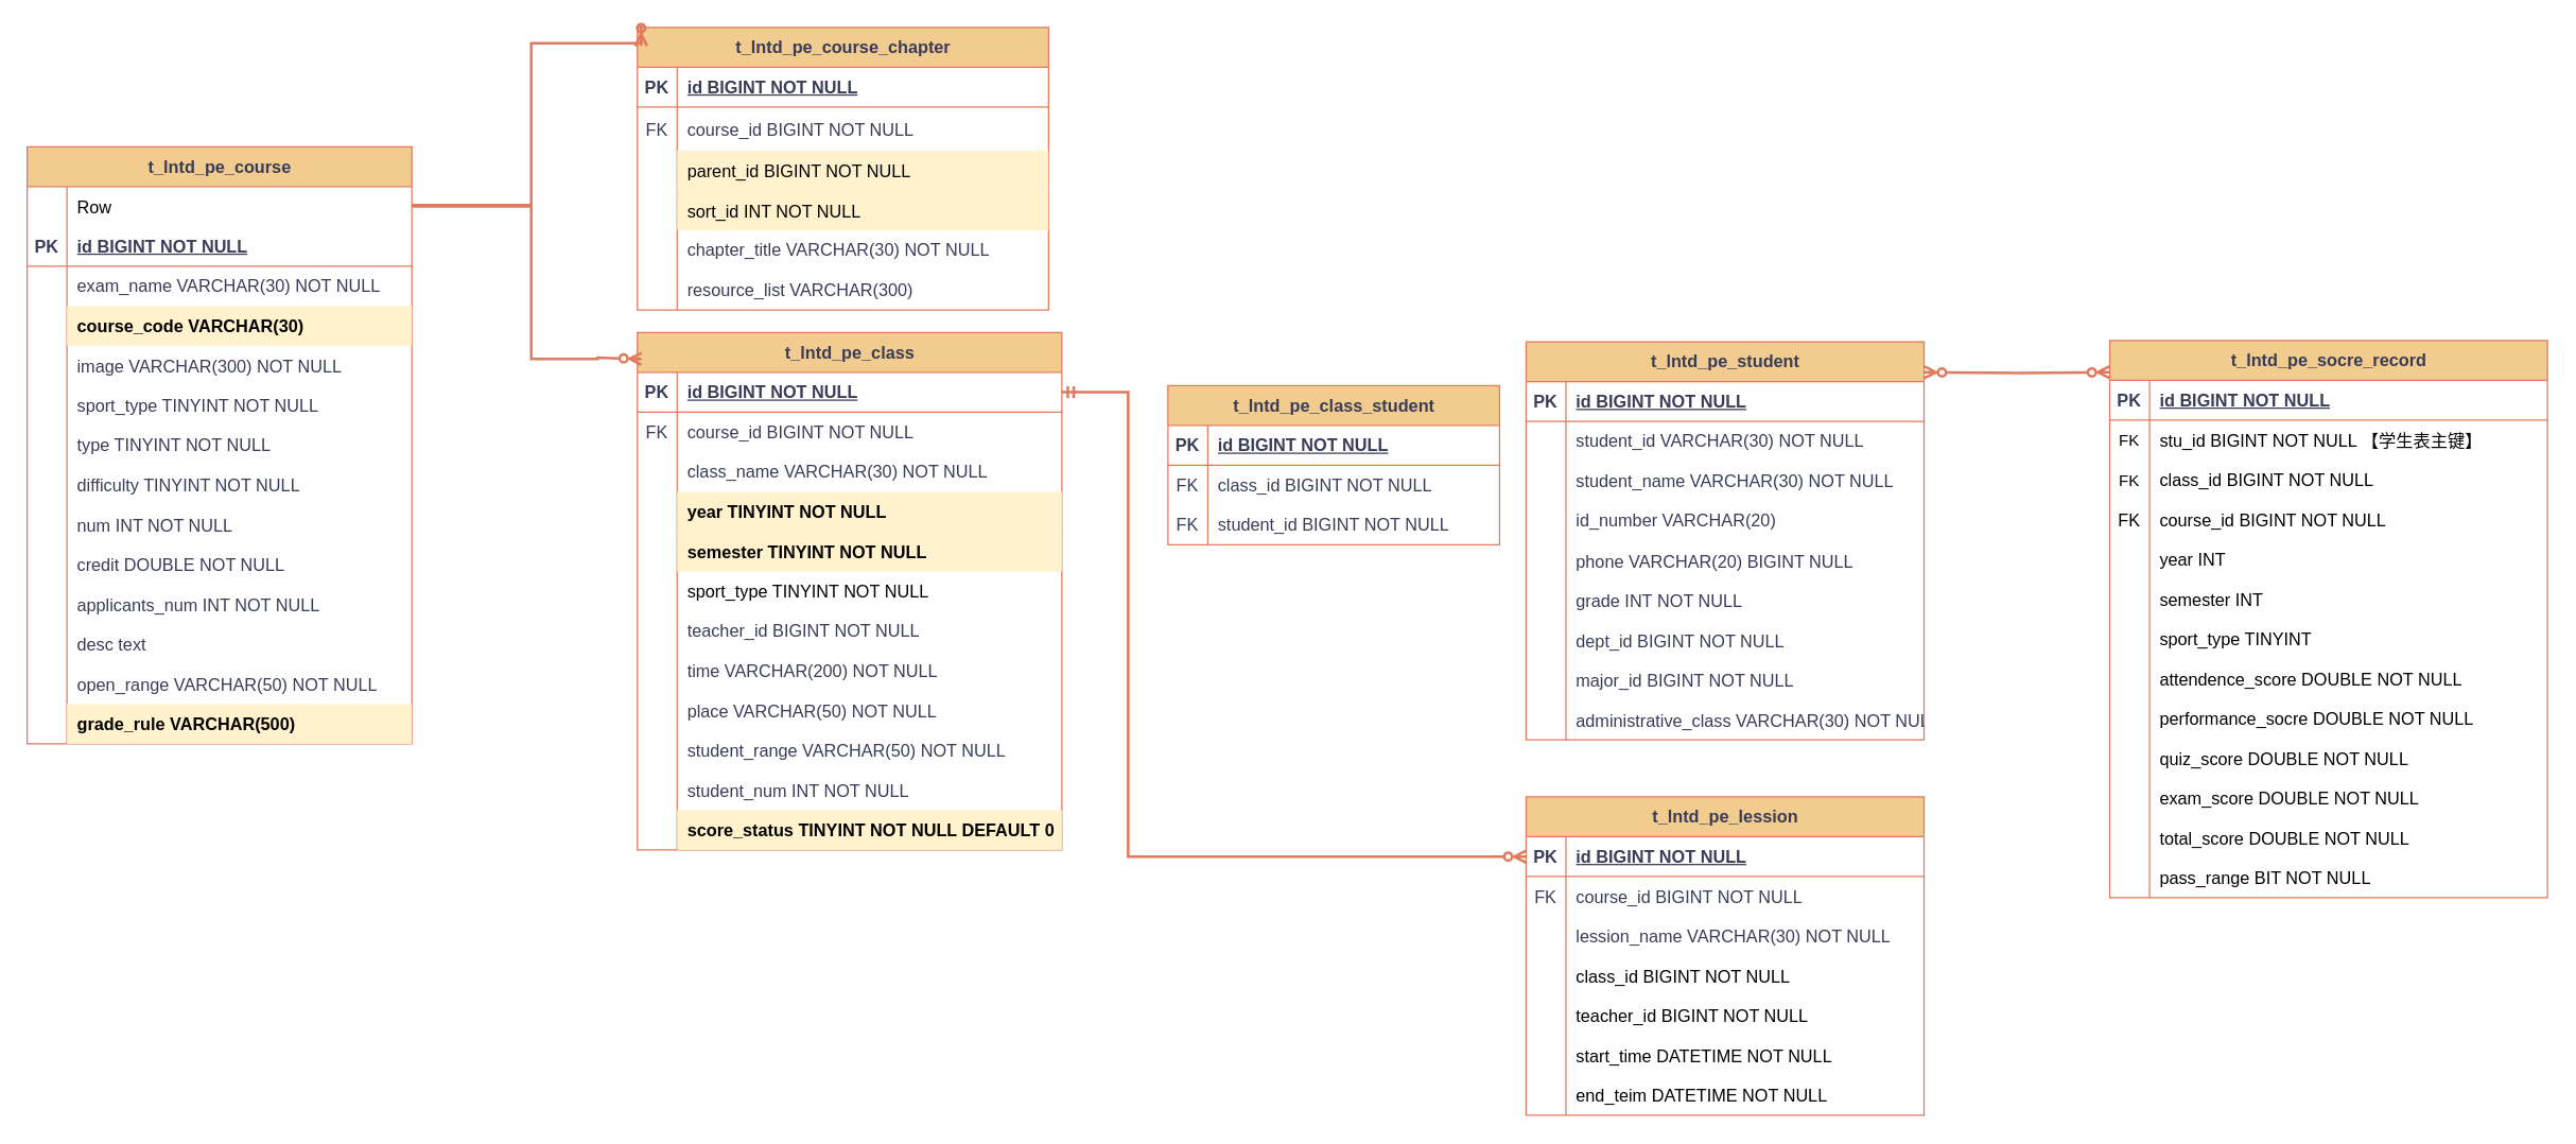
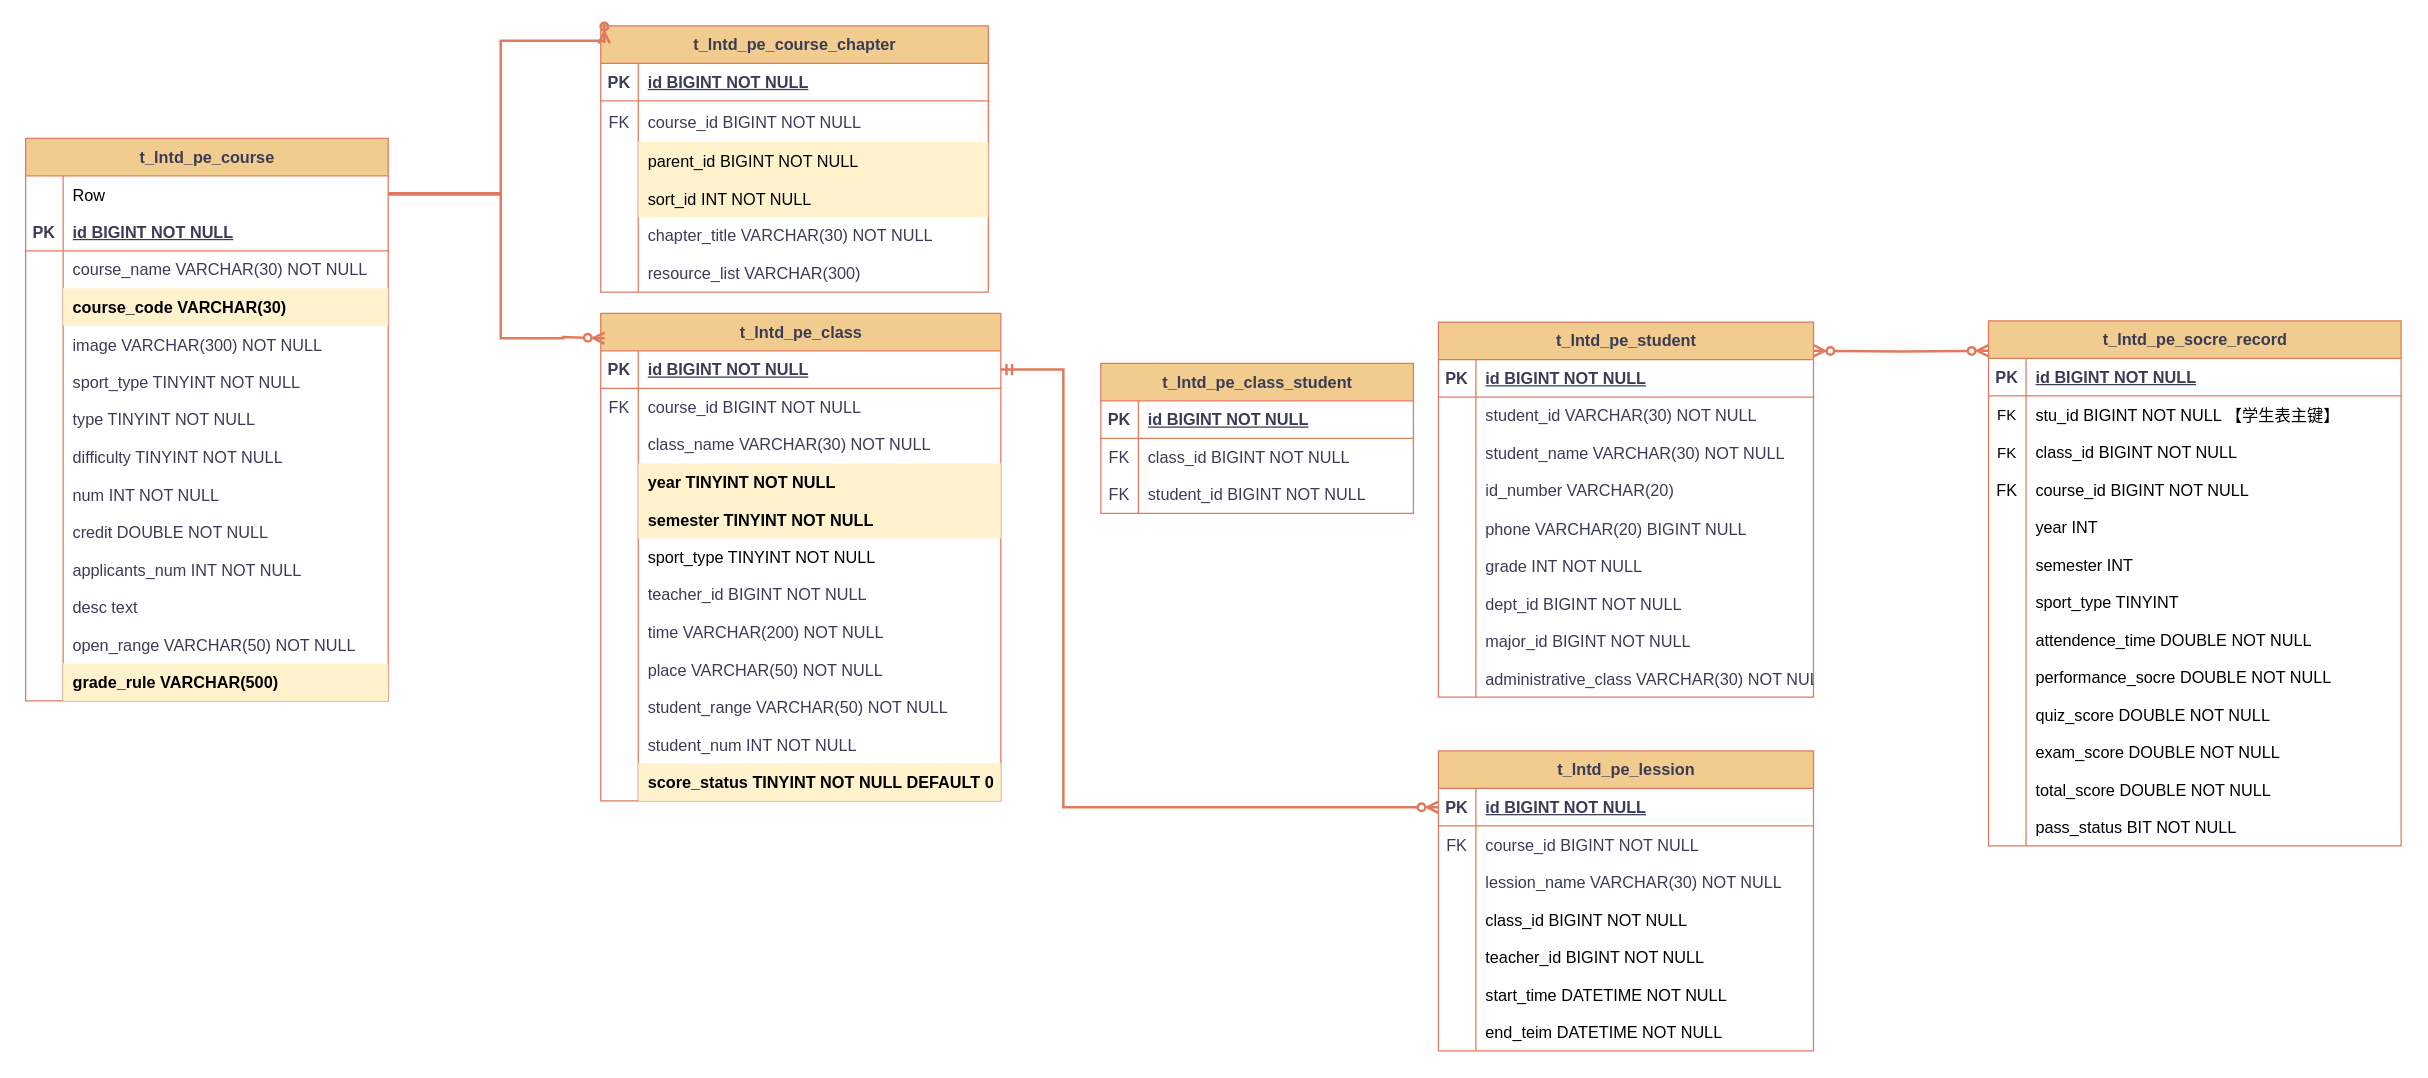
- <mxCell id="11" value="exam_name VARCHAR(30) NOT NULL" style="shape=partialRectangle;connectable=0;fillColor=none;top=0;left=0;bottom=0;right=0;align=left;spacingLeft=6;overflow=hidden;whiteSpace=wrap;html=1;strokeColor=#E07A5F;fontColor=#393C56;fontStyle=0;fontSize=13;" parent="9" vertex="1"><mxGeometry x="30" width="260" height="30" as="geometry"><mxRectangle width="260" height="30" as="alternateBounds" /></mxGeometry></mxCell>
+ <mxCell id="11" value="course_name VARCHAR(30) NOT NULL" style="shape=partialRectangle;connectable=0;fillColor=none;top=0;left=0;bottom=0;right=0;align=left;spacingLeft=6;overflow=hidden;whiteSpace=wrap;html=1;strokeColor=#E07A5F;fontColor=#393C56;fontStyle=0;fontSize=13;" parent="9" vertex="1"><mxGeometry x="30" width="260" height="30" as="geometry"><mxRectangle width="260" height="30" as="alternateBounds" /></mxGeometry></mxCell>
- <mxCell id="187" value="attendence_score DOUBLE NOT NULL" style="shape=partialRectangle;connectable=0;fillColor=none;top=0;left=0;bottom=0;right=0;align=left;spacingLeft=6;overflow=hidden;fontSize=13;" parent="185" vertex="1"><mxGeometry x="30" width="300" height="30" as="geometry"><mxRectangle width="300" height="30" as="alternateBounds" /></mxGeometry></mxCell>
+ <mxCell id="187" value="attendence_time DOUBLE NOT NULL" style="shape=partialRectangle;connectable=0;fillColor=none;top=0;left=0;bottom=0;right=0;align=left;spacingLeft=6;overflow=hidden;fontSize=13;" parent="185" vertex="1"><mxGeometry x="30" width="300" height="30" as="geometry"><mxRectangle width="300" height="30" as="alternateBounds" /></mxGeometry></mxCell>
- <mxCell id="202" value="pass_range BIT NOT NULL" style="shape=partialRectangle;connectable=0;fillColor=none;top=0;left=0;bottom=0;right=0;align=left;spacingLeft=6;overflow=hidden;fontSize=13;" parent="200" vertex="1"><mxGeometry x="30" width="300" height="30" as="geometry"><mxRectangle width="300" height="30" as="alternateBounds" /></mxGeometry></mxCell>
+ <mxCell id="202" value="pass_status BIT NOT NULL" style="shape=partialRectangle;connectable=0;fillColor=none;top=0;left=0;bottom=0;right=0;align=left;spacingLeft=6;overflow=hidden;fontSize=13;" parent="200" vertex="1"><mxGeometry x="30" width="300" height="30" as="geometry"><mxRectangle width="300" height="30" as="alternateBounds" /></mxGeometry></mxCell>
